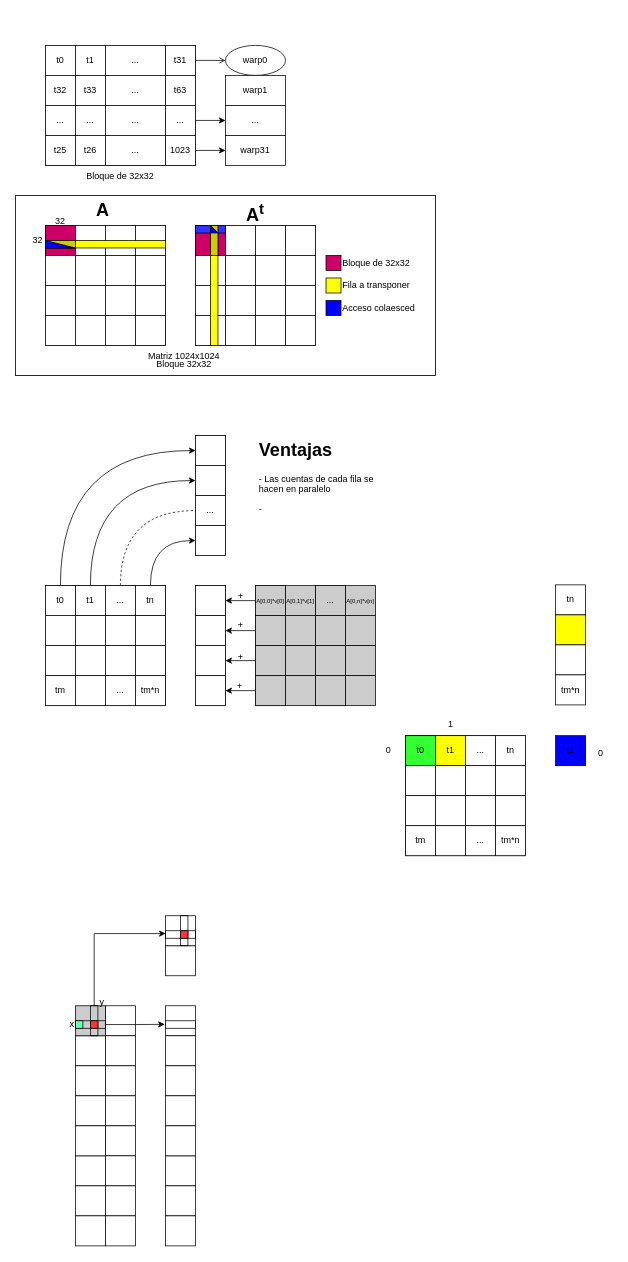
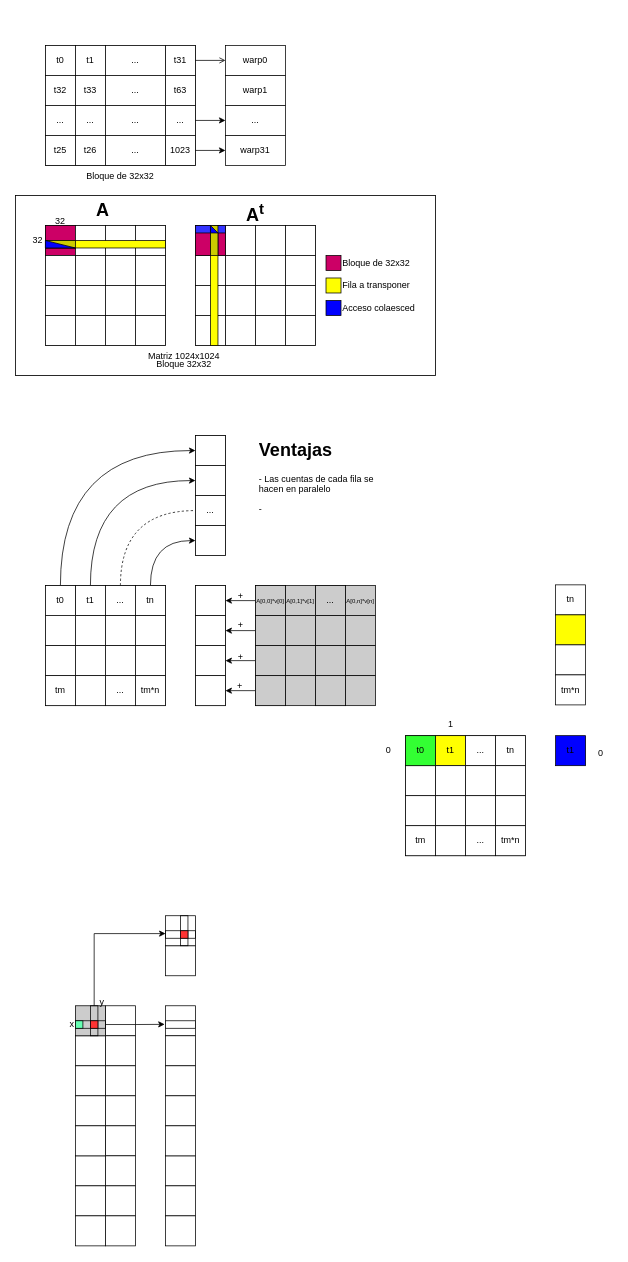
- <mxCell id="70" value="warp0" style="ellipse;whiteSpace=wrap;html=1;" parent="69" vertex="1"><mxGeometry width="80" height="40" as="geometry" /></mxCell>
+ <mxCell id="70" value="warp0" style="rounded=0;whiteSpace=wrap;html=1;" parent="69" vertex="1"><mxGeometry width="80" height="40" as="geometry" /></mxCell>
